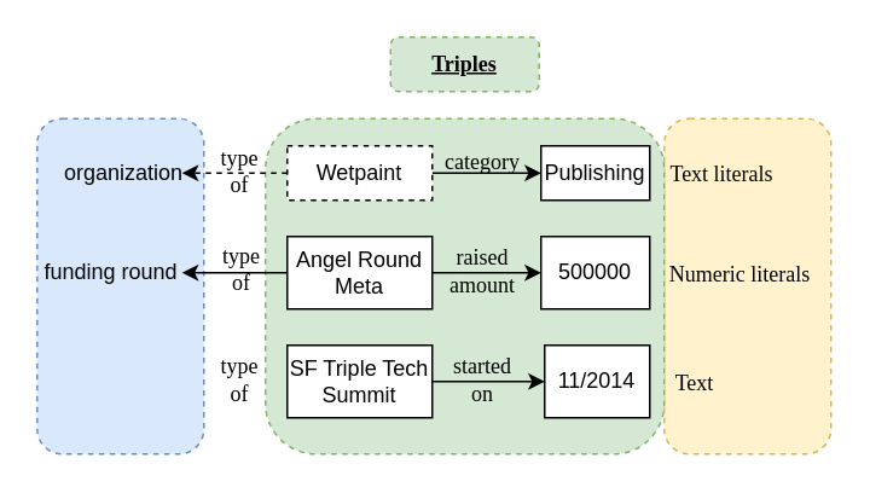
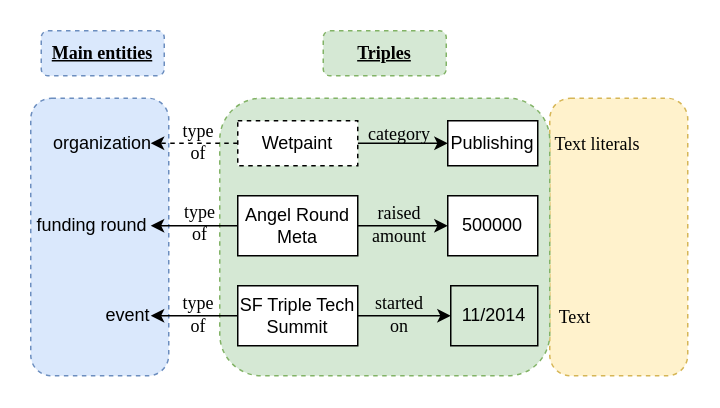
+ <mxCell id="31" value="&lt;b&gt;&lt;u&gt;Main entities&lt;/u&gt;&lt;/b&gt;" style="rounded=1;whiteSpace=wrap;html=1;dashed=1;fontFamily=Times New Roman;fontSize=12;fillColor=#dae8fc;strokeColor=#6c8ebf;" vertex="1" parent="1"><mxGeometry x="27" y="20" width="82" height="30" as="geometry" /></mxCell>
- <mxCell id="17" value="&lt;font face=&quot;Times New Roman&quot;&gt;&lt;span style=&quot;font-size: 12px;&quot;&gt;Numeric literals&lt;/span&gt;&lt;/font&gt;" style="text;html=1;strokeColor=none;fillColor=none;align=center;verticalAlign=middle;whiteSpace=wrap;rounded=0;fontFamily=Helvetica;fontSize=14;fontColor=#000000;" parent="1" vertex="1"><mxGeometry x="368" y="135" width="80" height="30" as="geometry" /></mxCell>
+ <mxCell id="21" value="event" style="text;html=1;strokeColor=none;fillColor=none;align=center;verticalAlign=middle;whiteSpace=wrap;rounded=0;" parent="1" vertex="1"><mxGeometry x="70" y="195" width="30" height="30" as="geometry" /></mxCell>
+ <mxCell id="19" style="edgeStyle=orthogonalEdgeStyle;rounded=0;orthogonalLoop=1;jettySize=auto;html=1;exitX=0;exitY=0.5;exitDx=0;exitDy=0;entryX=1;entryY=0.5;entryDx=0;entryDy=0;labelBackgroundColor=none;fontFamily=Times New Roman;fontSize=12;" edge="1" parent="1" source="20" target="21"><mxGeometry relative="1" as="geometry" /></mxCell>
- <mxCell id="22" value="11/2014" style="rounded=0;whiteSpace=wrap;html=1;" parent="1" vertex="1"><mxGeometry x="300" y="190" width="58" height="40" as="geometry" /></mxCell>
+ <mxCell id="22" value="11/2014" style="rounded=0;whiteSpace=wrap;html=1;fillColor=#d5e8d4;" parent="1" vertex="1"><mxGeometry x="300" y="190" width="58" height="40" as="geometry" /></mxCell>
